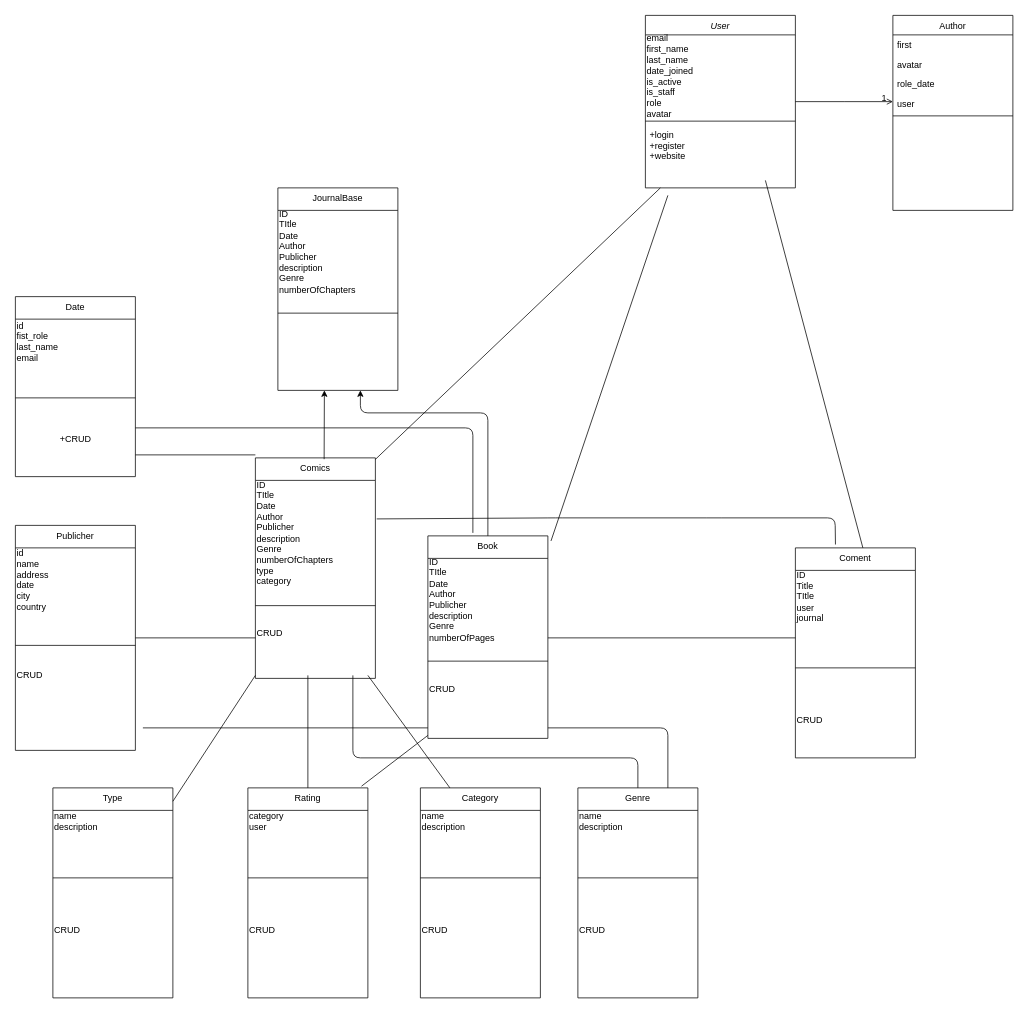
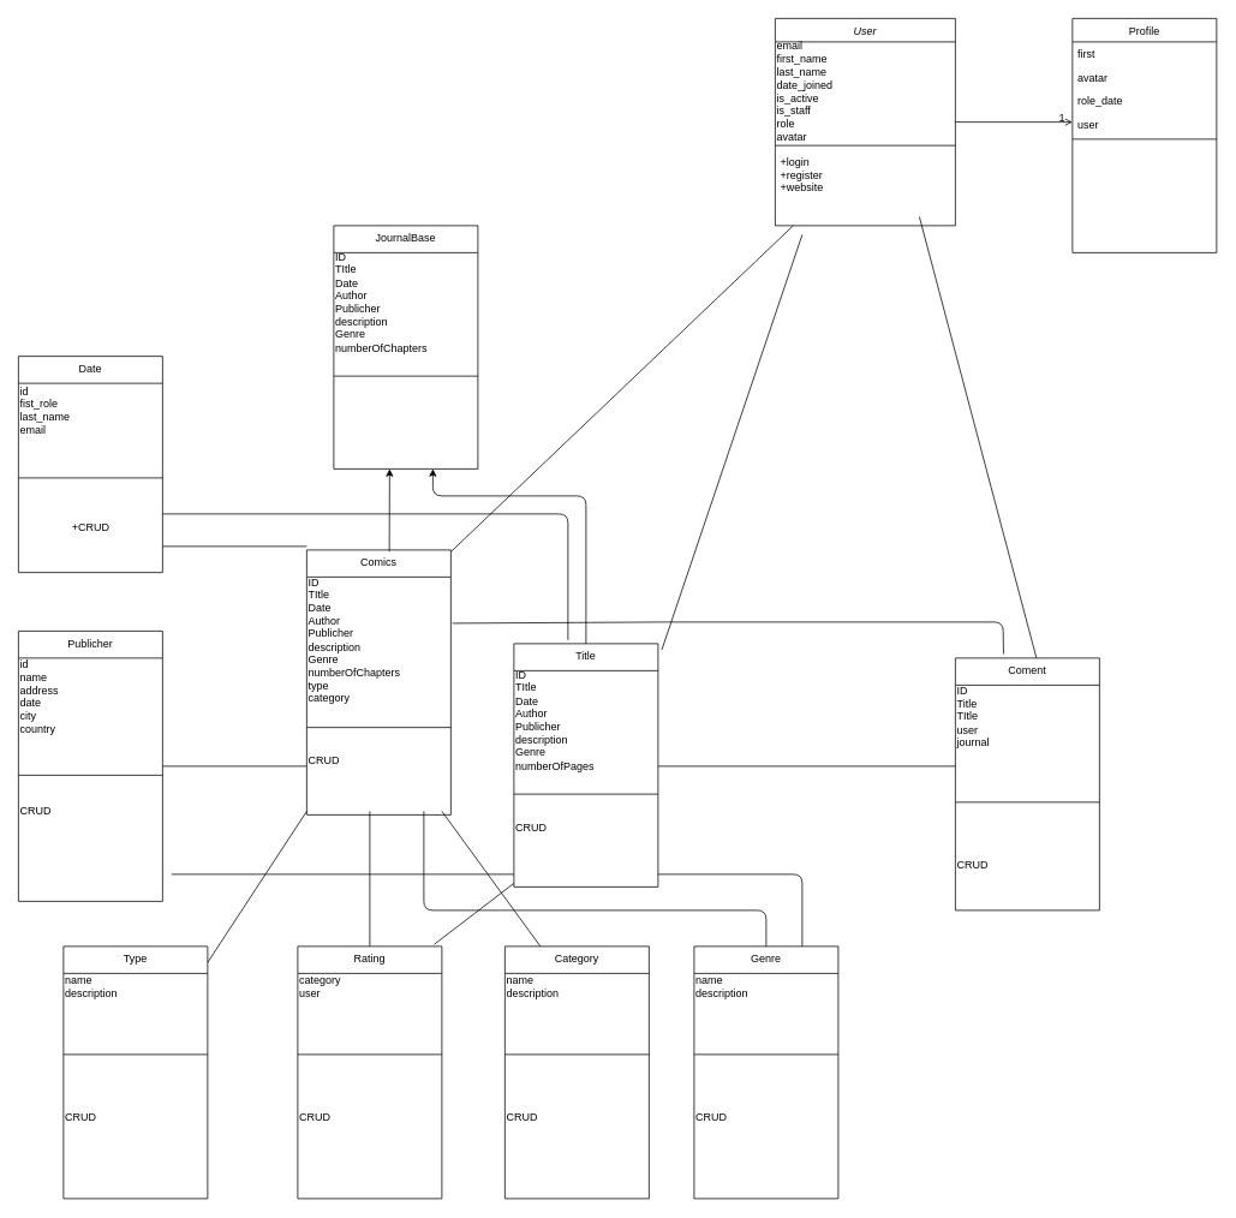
- <mxCell id="6" value="Author" style="swimlane;fontStyle=0;align=center;verticalAlign=top;childLayout=stackLayout;horizontal=1;startSize=26;horizontalStack=0;resizeParent=1;resizeLast=0;collapsible=1;marginBottom=0;rounded=0;shadow=0;strokeWidth=1;" parent="1" vertex="1"><mxGeometry x="1190" y="20" width="160" height="260" as="geometry"><mxRectangle x="550" y="140" width="160" height="26" as="alternateBounds" /></mxGeometry></mxCell>
+ <mxCell id="6" value="Profile" style="swimlane;fontStyle=0;align=center;verticalAlign=top;childLayout=stackLayout;horizontal=1;startSize=26;horizontalStack=0;resizeParent=1;resizeLast=0;collapsible=1;marginBottom=0;rounded=0;shadow=0;strokeWidth=1;" parent="1" vertex="1"><mxGeometry x="1190" y="20" width="160" height="260" as="geometry"><mxRectangle x="550" y="140" width="160" height="26" as="alternateBounds" /></mxGeometry></mxCell>
- <mxCell id="39" value="Book" style="swimlane;fontStyle=0;align=center;verticalAlign=top;childLayout=stackLayout;horizontal=1;startSize=30;horizontalStack=0;resizeParent=1;resizeLast=0;collapsible=1;marginBottom=0;rounded=0;shadow=0;strokeWidth=1;" vertex="1" parent="1"><mxGeometry x="570" y="714" width="160" height="270" as="geometry"><mxRectangle x="340" y="380" width="170" height="26" as="alternateBounds" /></mxGeometry></mxCell>
+ <mxCell id="39" value="Title" style="swimlane;fontStyle=0;align=center;verticalAlign=top;childLayout=stackLayout;horizontal=1;startSize=30;horizontalStack=0;resizeParent=1;resizeLast=0;collapsible=1;marginBottom=0;rounded=0;shadow=0;strokeWidth=1;" vertex="1" parent="1"><mxGeometry x="570" y="714" width="160" height="270" as="geometry"><mxRectangle x="340" y="380" width="170" height="26" as="alternateBounds" /></mxGeometry></mxCell>
